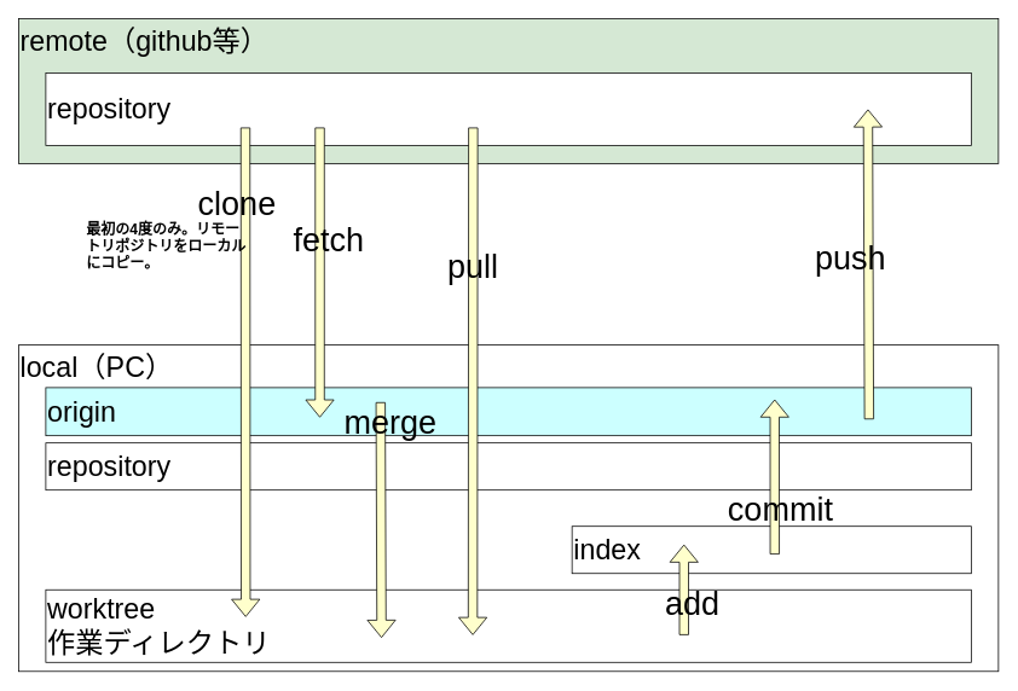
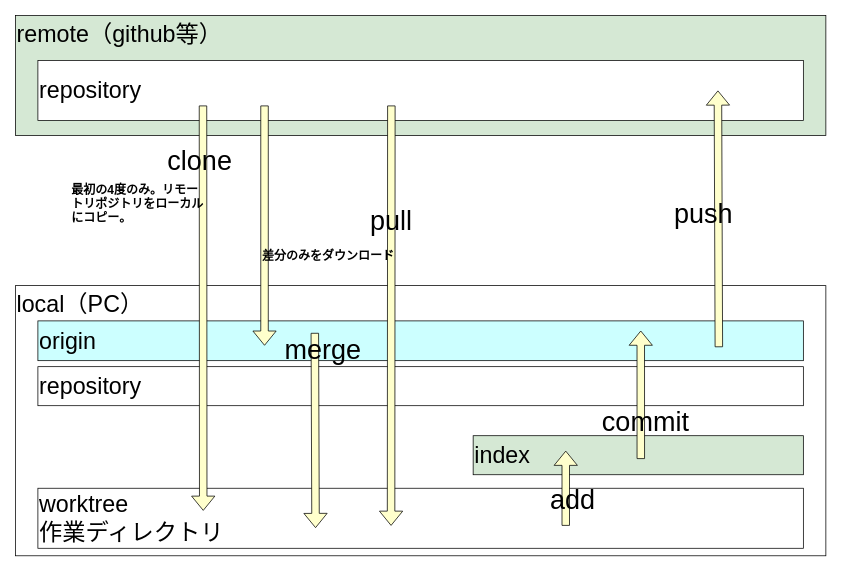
- <mxCell id="15" value="&lt;font style=&quot;font-size: 36px;&quot;&gt;clone&lt;/font&gt;" style="text;html=1;strokeColor=none;fillColor=none;align=center;verticalAlign=middle;whiteSpace=wrap;rounded=0;fontSize=31;fontColor=#000000;" parent="1" vertex="1"><mxGeometry x="231" y="209" width="60" height="30" as="geometry" /></mxCell>
+ <mxCell id="15" value="&lt;font style=&quot;font-size: 36px;&quot;&gt;clone&lt;/font&gt;" style="text;html=1;strokeColor=none;fillColor=none;align=center;verticalAlign=middle;whiteSpace=wrap;rounded=0;fontSize=31;fontColor=#000000;" parent="1" vertex="1"><mxGeometry x="236" y="199" width="60" height="30" as="geometry" /></mxCell>
- <mxCell id="8" value="&lt;font style=&quot;font-size: 36px;&quot;&gt;fetch&lt;/font&gt;" style="text;html=1;strokeColor=none;fillColor=none;align=center;verticalAlign=middle;whiteSpace=wrap;rounded=0;fontSize=31;fontColor=#000000;" parent="1" vertex="1"><mxGeometry x="332" y="249" width="60" height="30" as="geometry" /></mxCell>
+ <mxCell id="24" value="&lt;h1 style=&quot;font-size: 16px;&quot;&gt;差分のみをダウンロード&lt;/h1&gt;" style="text;html=1;strokeColor=none;fillColor=none;spacing=5;spacingTop=-20;whiteSpace=wrap;overflow=hidden;rounded=0;fontSize=16;fontColor=#000000;" vertex="1" parent="1"><mxGeometry x="344" y="330" width="220" height="40" as="geometry" /></mxCell>
- <mxCell id="9" value="index" style="rounded=0;whiteSpace=wrap;html=1;fillColor=#FFFFFF;strokeColor=#000000;fontColor=#000000;fontSize=31;align=left;" parent="1" vertex="1"><mxGeometry x="630" y="580" width="440" height="52" as="geometry" /></mxCell>
+ <mxCell id="9" value="index" style="rounded=0;whiteSpace=wrap;html=1;fillColor=#d5e8d4;strokeColor=#000000;fontColor=#000000;fontSize=31;align=left;" parent="1" vertex="1"><mxGeometry x="630" y="580" width="440" height="52" as="geometry" /></mxCell>
